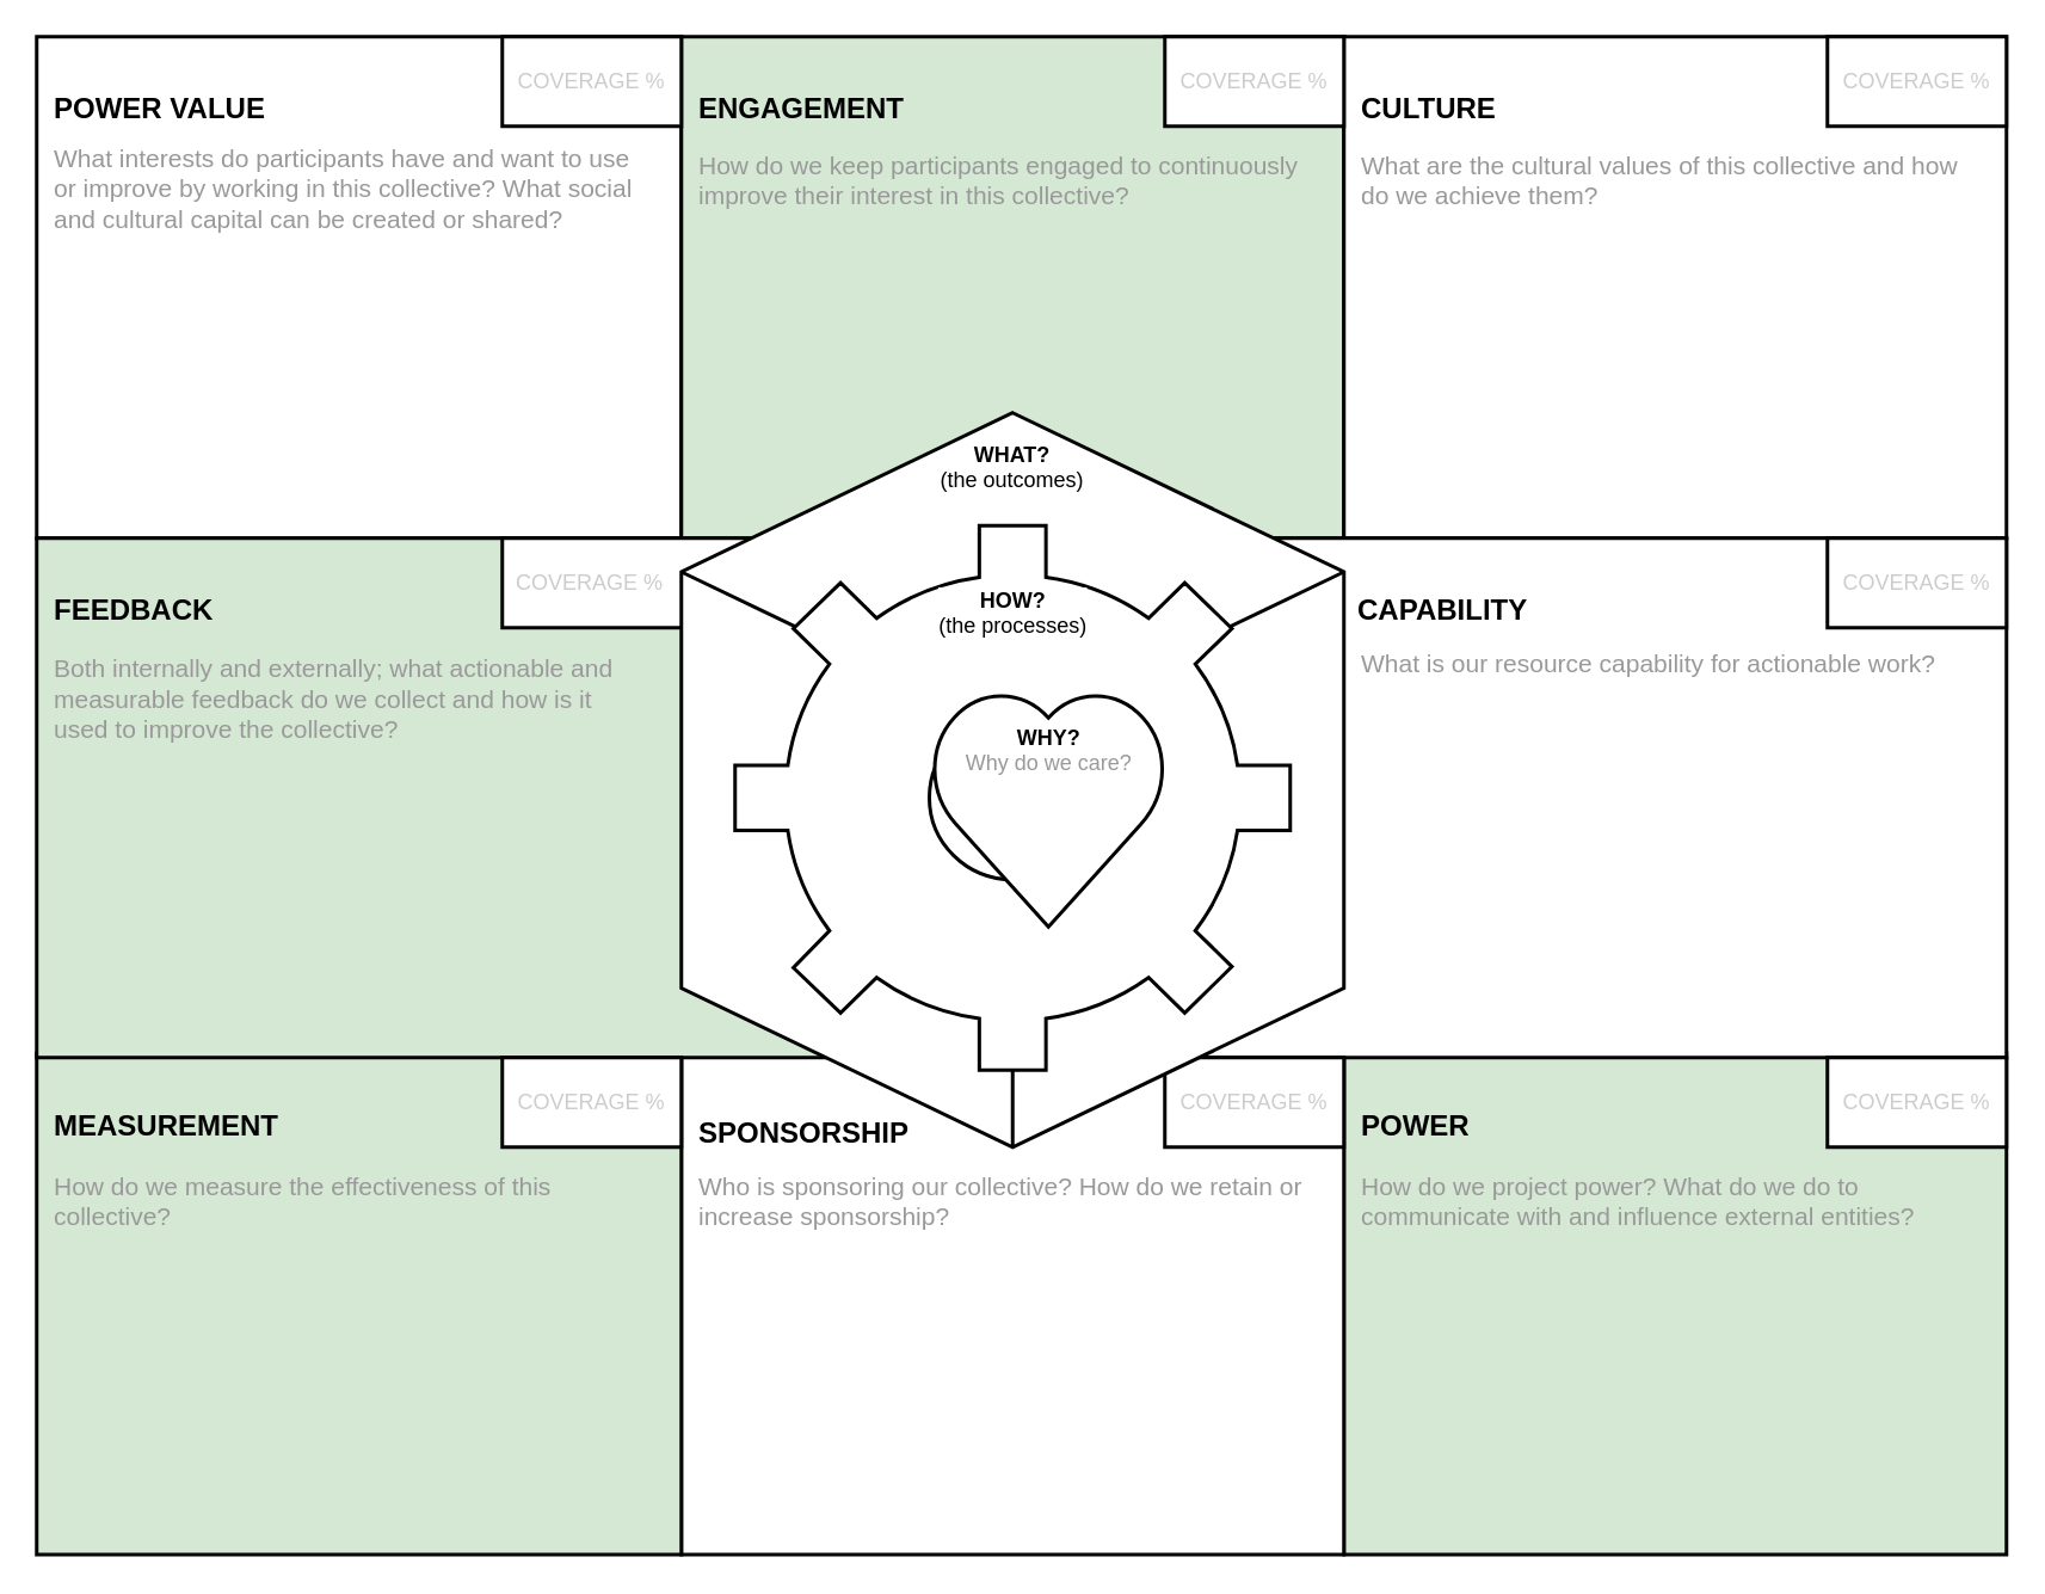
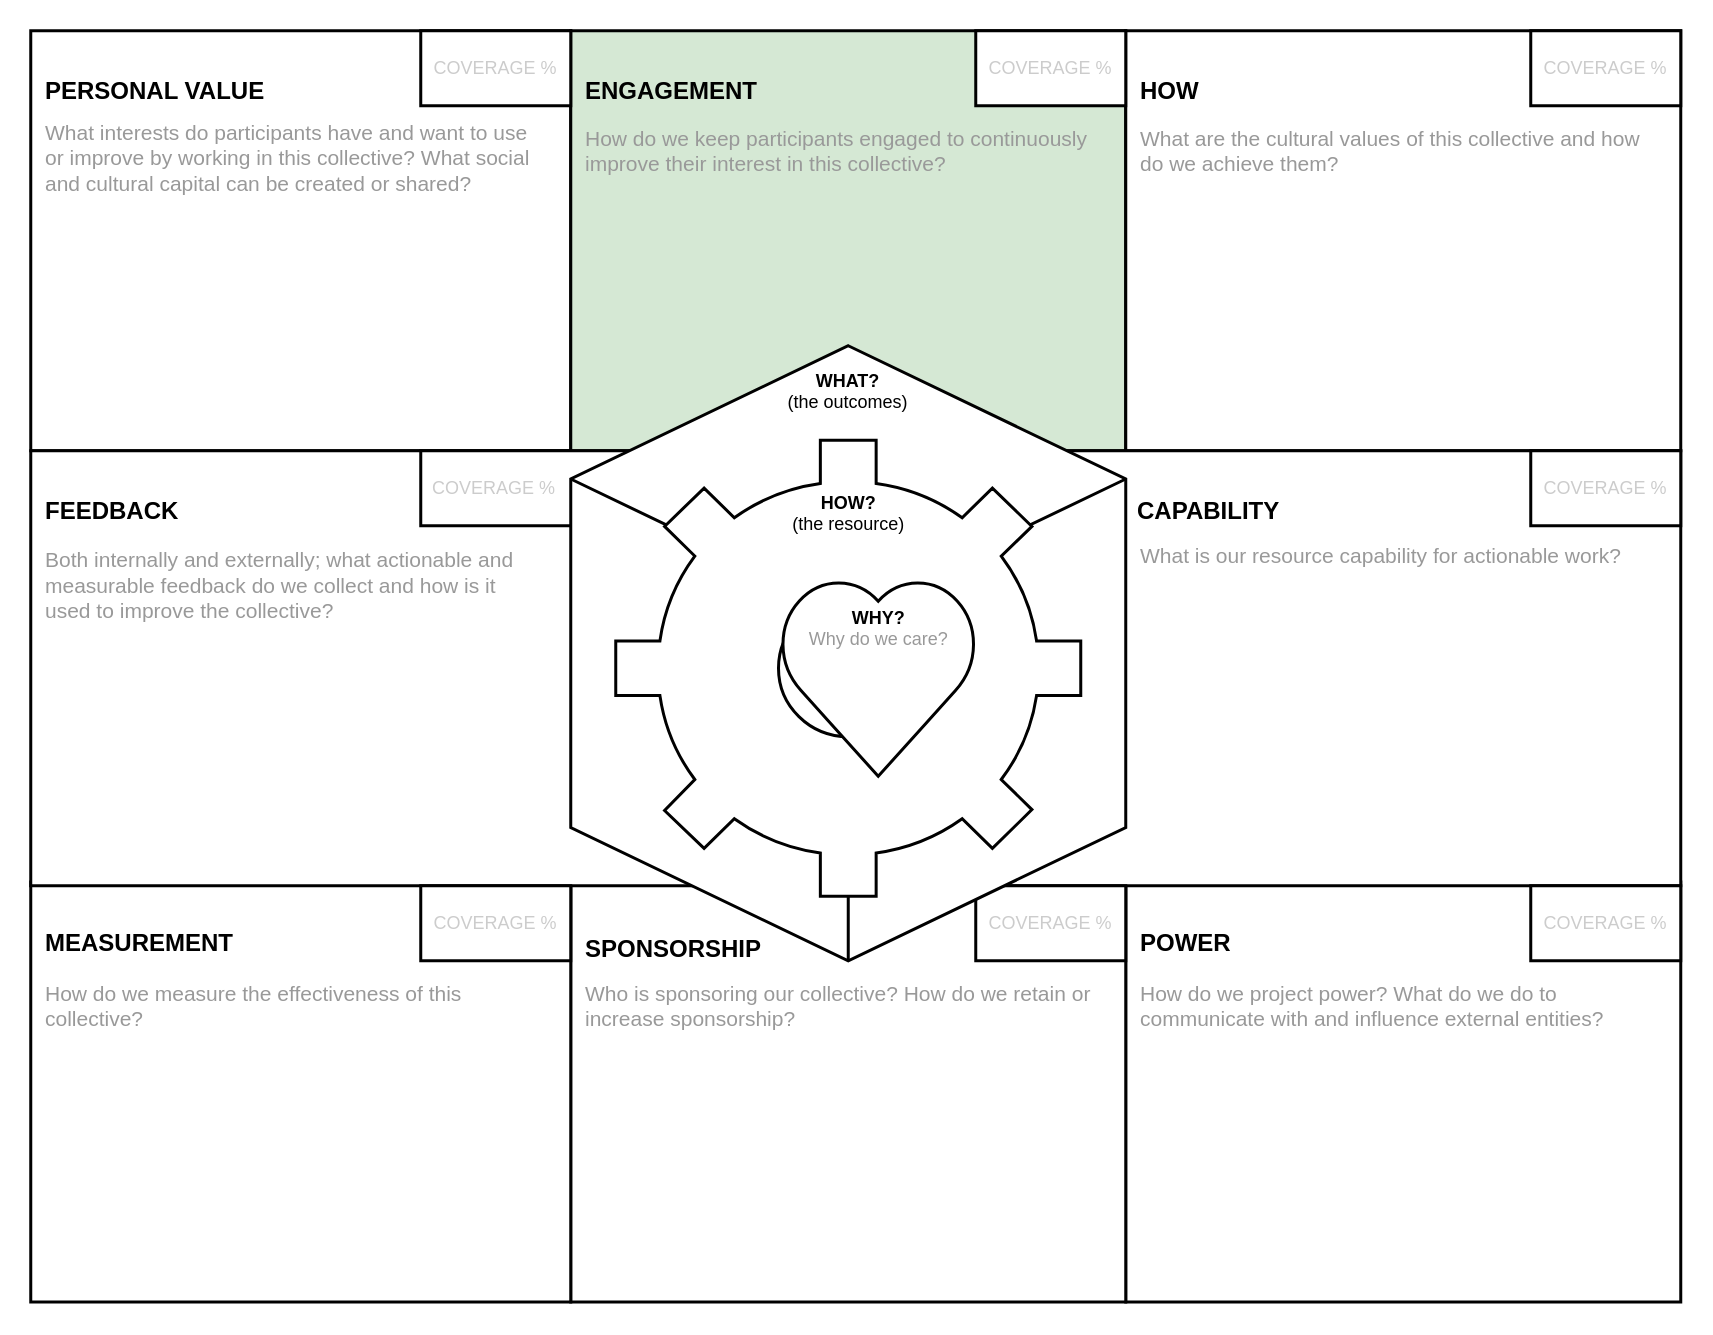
- <mxCell id="2" value="&lt;p style=&quot;line-height: 220%&quot;&gt;POWER VALUE&lt;/p&gt;" style="rounded=0;whiteSpace=wrap;html=1;verticalAlign=top;align=left;fontSize=16;fontStyle=1;spacingLeft=8;spacingTop=0;strokeWidth=2;" vertex="1" parent="1"><mxGeometry width="360" height="280" as="geometry" x="20" y="20" /></mxCell>
+ <mxCell id="2" value="&lt;p style=&quot;line-height: 220%&quot;&gt;PERSONAL VALUE&lt;/p&gt;" style="rounded=0;whiteSpace=wrap;html=1;verticalAlign=top;align=left;fontSize=16;fontStyle=1;spacingLeft=8;spacingTop=0;strokeWidth=2;" vertex="1" parent="1"><mxGeometry width="360" height="280" as="geometry" x="20" y="20" /></mxCell>
- <mxCell id="8" value="&lt;p style=&quot;line-height: 220%&quot;&gt;CULTURE&lt;/p&gt;" style="rounded=0;whiteSpace=wrap;html=1;verticalAlign=top;align=left;fontSize=16;fontStyle=1;spacingLeft=8;spacingTop=0;strokeWidth=2;" vertex="1" parent="1"><mxGeometry x="750" width="370" height="280" as="geometry" y="20" /></mxCell>
+ <mxCell id="8" value="&lt;p style=&quot;line-height: 220%&quot;&gt;HOW&lt;/p&gt;" style="rounded=0;whiteSpace=wrap;html=1;verticalAlign=top;align=left;fontSize=16;fontStyle=1;spacingLeft=8;spacingTop=0;strokeWidth=2;" vertex="1" parent="1"><mxGeometry x="750" width="370" height="280" as="geometry" y="20" /></mxCell>
- <mxCell id="19" value="&lt;font color=&quot;#000000&quot;&gt;&lt;b&gt;HOW?&lt;/b&gt;&lt;br&gt;(the processes)&lt;/font&gt;" style="html=1;verticalLabelPosition=middle;align=center;labelBackgroundColor=#ffffff;verticalAlign=top;strokeWidth=2;strokeColor=#000000;shadow=0;dashed=0;shape=mxgraph.ios7.icons.settings;fontColor=#CCCCCC;labelPosition=center;spacingTop=28;" vertex="1" parent="1"><mxGeometry x="410" y="292.98" width="310" height="304.03" as="geometry" /></mxCell>
+ <mxCell id="19" value="&lt;font color=&quot;#000000&quot;&gt;&lt;b&gt;HOW?&lt;/b&gt;&lt;br&gt;(the resource)&lt;/font&gt;" style="html=1;verticalLabelPosition=middle;align=center;labelBackgroundColor=#ffffff;verticalAlign=top;strokeWidth=2;strokeColor=#000000;shadow=0;dashed=0;shape=mxgraph.ios7.icons.settings;fontColor=#CCCCCC;labelPosition=center;spacingTop=28;" vertex="1" parent="1"><mxGeometry x="410" y="292.98" width="310" height="304.03" as="geometry" /></mxCell>
- <mxCell id="6" value="&lt;p style=&quot;line-height: 220%&quot;&gt;FEEDBACK&lt;/p&gt;" style="rounded=0;whiteSpace=wrap;html=1;verticalAlign=top;align=left;fontSize=16;fontStyle=1;spacingLeft=8;spacingTop=0;strokeWidth=2;fillColor=#d5e8d4;" vertex="1" parent="1"><mxGeometry y="300" width="450" height="290" as="geometry" x="20" /></mxCell>
+ <mxCell id="6" value="&lt;p style=&quot;line-height: 220%&quot;&gt;FEEDBACK&lt;/p&gt;" style="rounded=0;whiteSpace=wrap;html=1;verticalAlign=top;align=left;fontSize=16;fontStyle=1;spacingLeft=8;spacingTop=0;strokeWidth=2;" vertex="1" parent="1"><mxGeometry y="300" width="450" height="290" as="geometry" x="20" /></mxCell>
- <mxCell id="5" value="&lt;p style=&quot;line-height: 220%&quot;&gt;MEASUREMENT&lt;/p&gt;" style="rounded=0;whiteSpace=wrap;html=1;verticalAlign=top;align=left;fontSize=16;fontStyle=1;spacingLeft=8;spacingTop=0;strokeWidth=2;fillColor=#d5e8d4;" vertex="1" parent="1"><mxGeometry y="587.5" width="360" height="280" as="geometry" x="20" /></mxCell>
+ <mxCell id="5" value="&lt;p style=&quot;line-height: 220%&quot;&gt;MEASUREMENT&lt;/p&gt;" style="rounded=0;whiteSpace=wrap;html=1;verticalAlign=top;align=left;fontSize=16;fontStyle=1;spacingLeft=8;spacingTop=0;strokeWidth=2;" vertex="1" parent="1"><mxGeometry y="587.5" width="360" height="280" as="geometry" x="20" /></mxCell>
- <mxCell id="3" value="&lt;p style=&quot;line-height: 220%&quot;&gt;POWER&lt;/p&gt;" style="rounded=0;whiteSpace=wrap;html=1;verticalAlign=top;align=left;fontSize=16;fontStyle=1;spacingLeft=8;spacingTop=0;strokeWidth=2;fillColor=#d5e8d4;" vertex="1" parent="1"><mxGeometry x="750" y="587.5" width="370" height="280" as="geometry" /></mxCell>
+ <mxCell id="3" value="&lt;p style=&quot;line-height: 220%&quot;&gt;POWER&lt;/p&gt;" style="rounded=0;whiteSpace=wrap;html=1;verticalAlign=top;align=left;fontSize=16;fontStyle=1;spacingLeft=8;spacingTop=0;strokeWidth=2;" vertex="1" parent="1"><mxGeometry x="750" y="587.5" width="370" height="280" as="geometry" /></mxCell>
